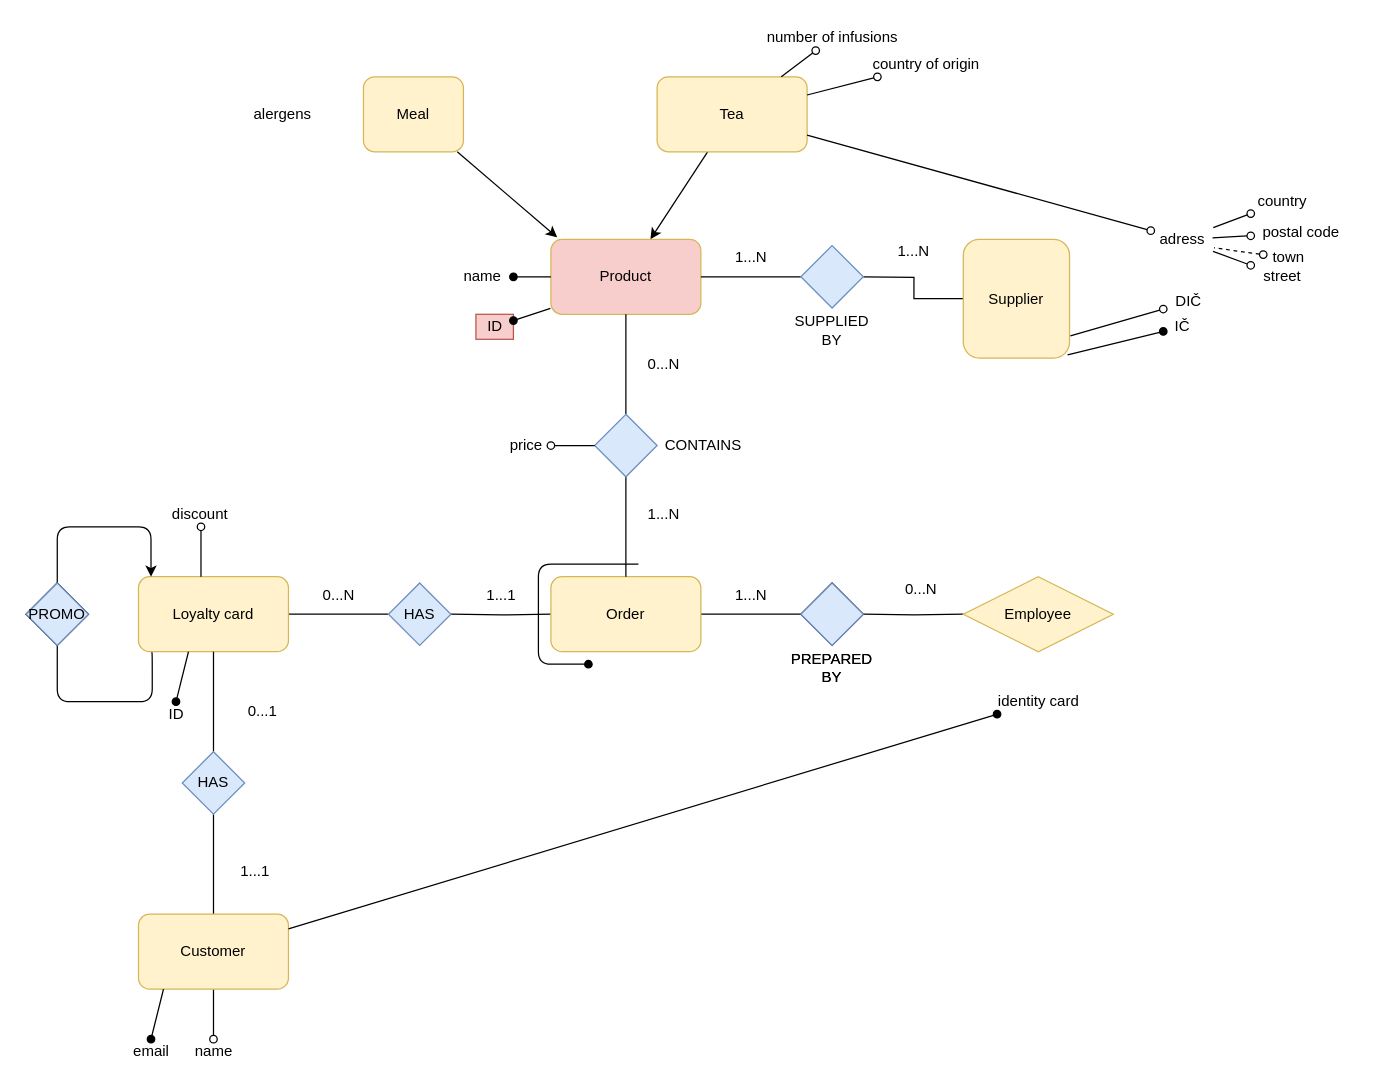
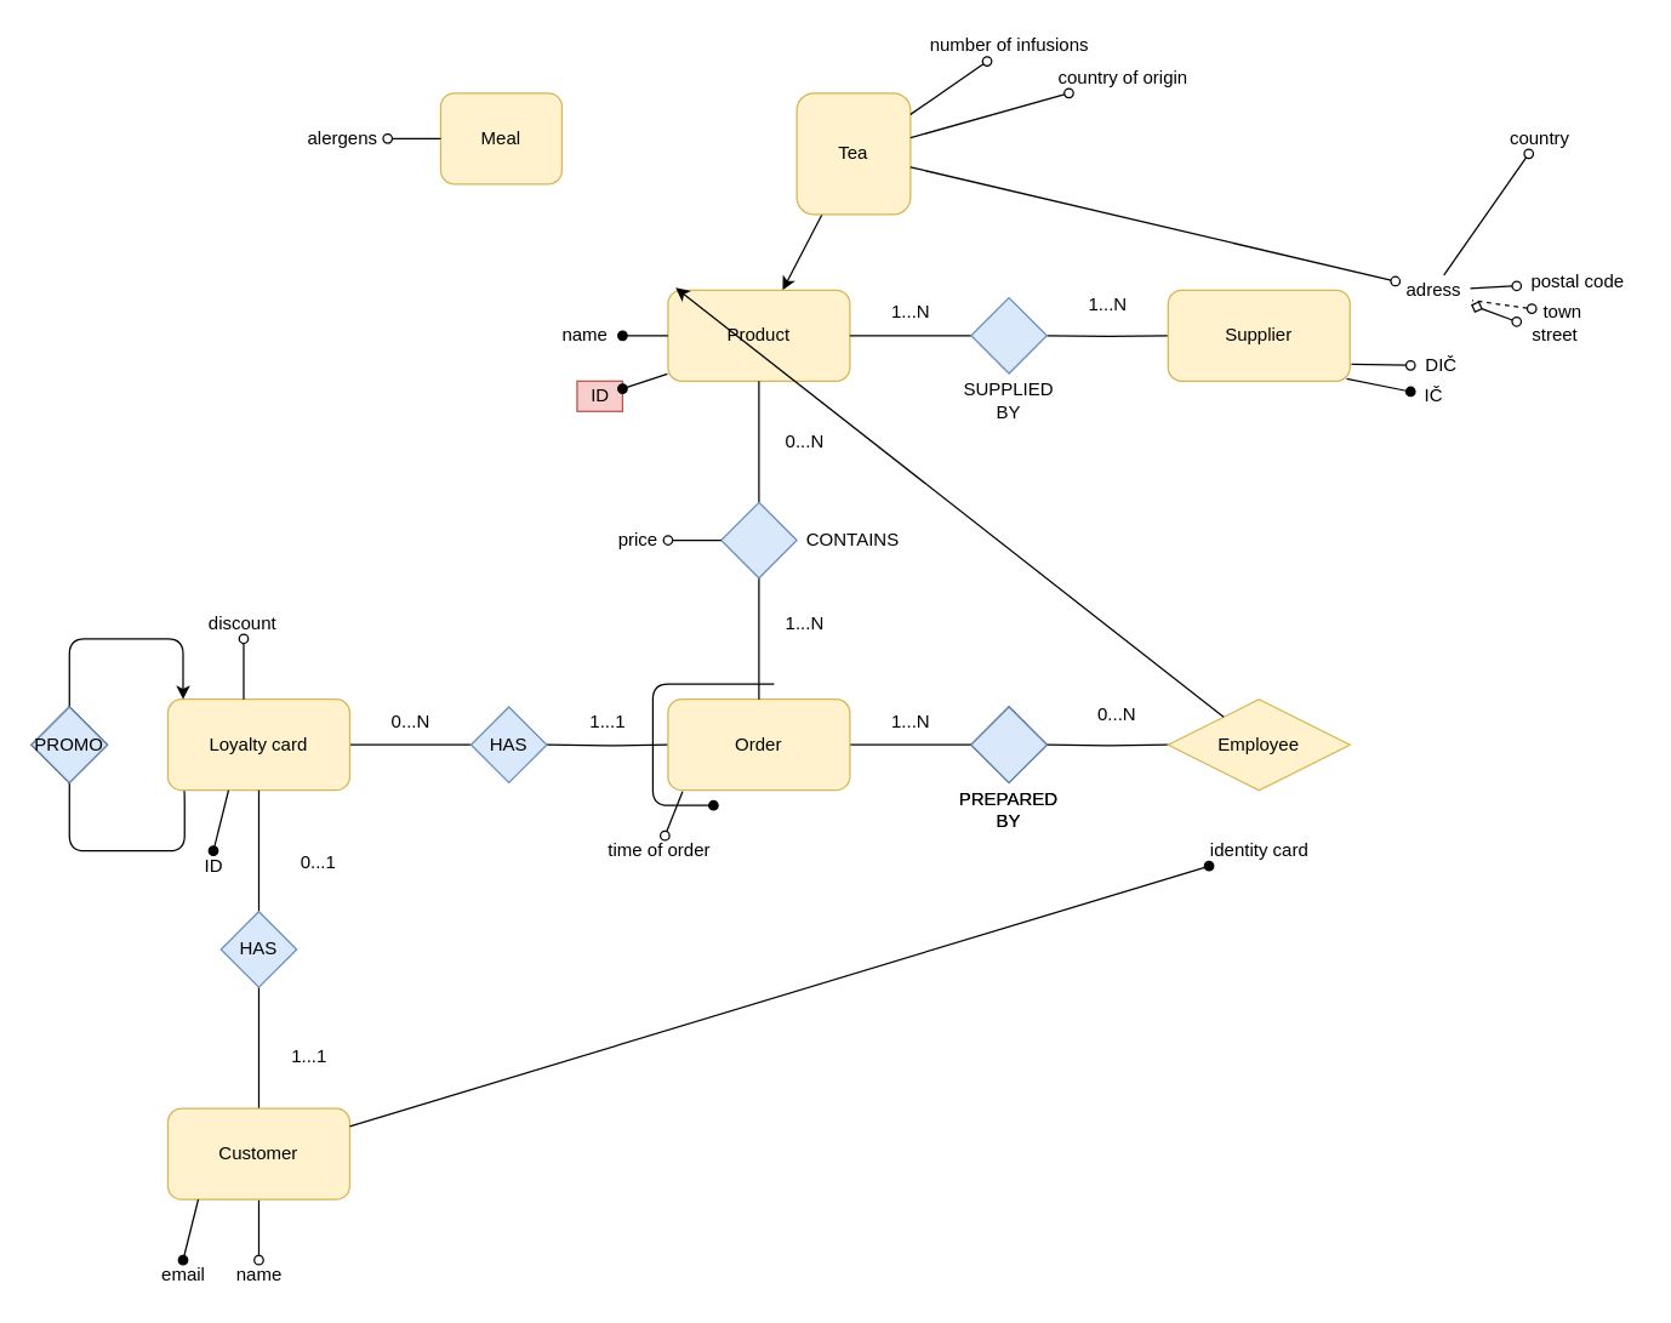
+ <mxCell id="52" value="" style="edgeStyle=none;rounded=0;orthogonalLoop=1;jettySize=auto;html=1;startArrow=oval;startFill=0;endArrow=none;endFill=0;" edge="1" parent="1" source="53" target="26"><mxGeometry relative="1" as="geometry" /></mxCell>
- <mxCell id="21" value="Tea" style="rounded=1;whiteSpace=wrap;html=1;fillColor=#fff2cc;strokeColor=#d6b656;" vertex="1" parent="1"><mxGeometry x="525" y="61" width="120" height="60" as="geometry" /></mxCell>
+ <mxCell id="21" value="Tea" style="rounded=1;whiteSpace=wrap;html=1;fillColor=#fff2cc;strokeColor=#d6b656;" vertex="1" parent="1"><mxGeometry x="525" y="61" width="75" height="80" as="geometry" /></mxCell>
- <mxCell id="25" value="" style="rounded=1;orthogonalLoop=1;jettySize=auto;html=1;endArrow=none;endFill=0;startArrow=classic;startFill=1;exitX=0.042;exitY=-0.026;exitDx=0;exitDy=0;exitPerimeter=0;" edge="1" parent="1" target="26" source="20"><mxGeometry relative="1" as="geometry"><mxPoint x="270" y="191" as="sourcePoint" /></mxGeometry></mxCell>
+ <mxCell id="25" value="" style="rounded=1;orthogonalLoop=1;jettySize=auto;html=1;endArrow=none;endFill=0;startArrow=classic;startFill=1;exitX=0.042;exitY=-0.026;exitDx=0;exitDy=0;exitPerimeter=0;" edge="1" parent="1" target="17" source="20"><mxGeometry relative="1" as="geometry"><mxPoint x="270" y="191" as="sourcePoint" /></mxGeometry></mxCell>
- <mxCell id="65" value="country" style="text;html=1;align=center;verticalAlign=middle;resizable=0;points=[];autosize=1;" vertex="1" parent="1"><mxGeometry x="1000" y="151" width="50" height="20" as="geometry" /></mxCell>
+ <mxCell id="65" value="country" style="text;html=1;align=center;verticalAlign=middle;resizable=0;points=[];autosize=1;" vertex="1" parent="1"><mxGeometry x="990" y="81" width="50" height="20" as="geometry" /></mxCell>
- <mxCell id="70" value="" style="edgeStyle=none;rounded=0;orthogonalLoop=1;jettySize=auto;html=1;startArrow=oval;startFill=0;endArrow=none;endFill=0;entryX=0.996;entryY=0.98;entryDx=0;entryDy=0;entryPerimeter=0;" edge="1" parent="1" source="71" target="63"><mxGeometry relative="1" as="geometry" /></mxCell>
+ <mxCell id="70" value="" style="edgeStyle=none;rounded=0;orthogonalLoop=1;jettySize=auto;html=1;startArrow=oval;startFill=0;endArrow=diamond;endFill=0;entryX=0.996;entryY=0.98;entryDx=0;entryDy=0;entryPerimeter=0;" edge="1" parent="1" source="71" target="63"><mxGeometry relative="1" as="geometry" /></mxCell>
- <mxCell id="20" value="Product" style="rounded=1;whiteSpace=wrap;html=1;fillColor=#f8cecc;strokeColor=#d6b656;" vertex="1" parent="1"><mxGeometry x="440" y="191" width="120" height="60" as="geometry" /></mxCell>
+ <mxCell id="20" value="Product" style="rounded=1;whiteSpace=wrap;html=1;fillColor=#fff2cc;strokeColor=#d6b656;" vertex="1" parent="1"><mxGeometry x="440" y="191" width="120" height="60" as="geometry" /></mxCell>
- <mxCell id="29" value="Supplier" style="rounded=1;whiteSpace=wrap;html=1;fillColor=#fff2cc;strokeColor=#d6b656;" vertex="1" parent="1"><mxGeometry x="770" y="191" width="85" height="95" as="geometry" /></mxCell>
+ <mxCell id="29" value="Supplier" style="rounded=1;whiteSpace=wrap;html=1;fillColor=#fff2cc;strokeColor=#d6b656;" vertex="1" parent="1"><mxGeometry x="770" y="191" width="120" height="60" as="geometry" /></mxCell>
+ <mxCell id="43" value="" style="edgeStyle=none;rounded=0;orthogonalLoop=1;jettySize=auto;html=1;startArrow=oval;startFill=0;endArrow=none;endFill=0;entryX=0.08;entryY=1.013;entryDx=0;entryDy=0;entryPerimeter=0;" edge="1" parent="1" source="44" target="7"><mxGeometry relative="1" as="geometry"><mxPoint x="434" y="471" as="targetPoint" /></mxGeometry></mxCell>
+ <mxCell id="44" value="time of order" style="text;html=1;align=center;verticalAlign=middle;resizable=0;points=[];autosize=1;" vertex="1" parent="1"><mxGeometry x="394" y="551" width="80" height="20" as="geometry" /></mxCell>
